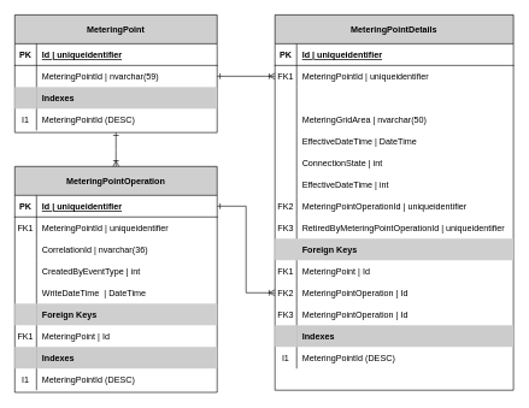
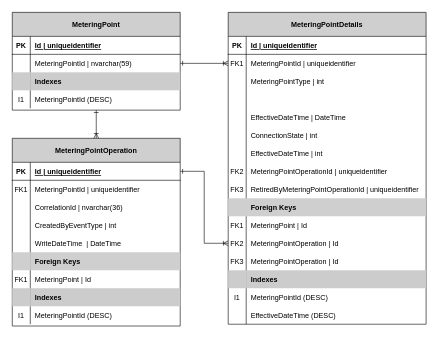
+ <mxCell id="24" value="MeteringPointType | int" style="shape=partialRectangle;connectable=0;fillColor=none;top=0;left=0;bottom=0;right=0;align=left;spacingLeft=6;overflow=hidden;" parent="22" vertex="1"><mxGeometry x="30" width="300" height="30" as="geometry" /></mxCell>
- <mxCell id="27" value="MeteringGridArea | nvarchar(50)" style="shape=partialRectangle;connectable=0;fillColor=none;top=0;left=0;bottom=0;right=0;align=left;spacingLeft=6;overflow=hidden;" parent="25" vertex="1"><mxGeometry x="30" width="300" height="30" as="geometry" /></mxCell>
+ <mxCell id="63" value="EffectiveDateTime (DESC)" style="shape=partialRectangle;connectable=0;fillColor=none;top=0;left=0;bottom=0;right=0;align=left;spacingLeft=6;overflow=hidden;" parent="61" vertex="1"><mxGeometry x="30" width="300" height="30" as="geometry" /></mxCell>
